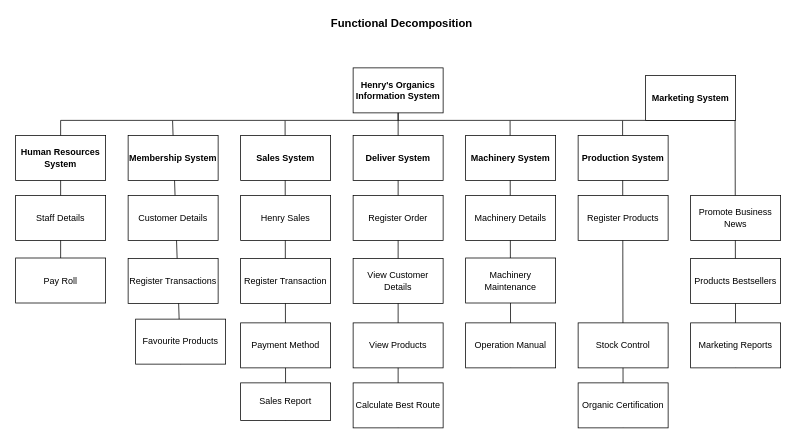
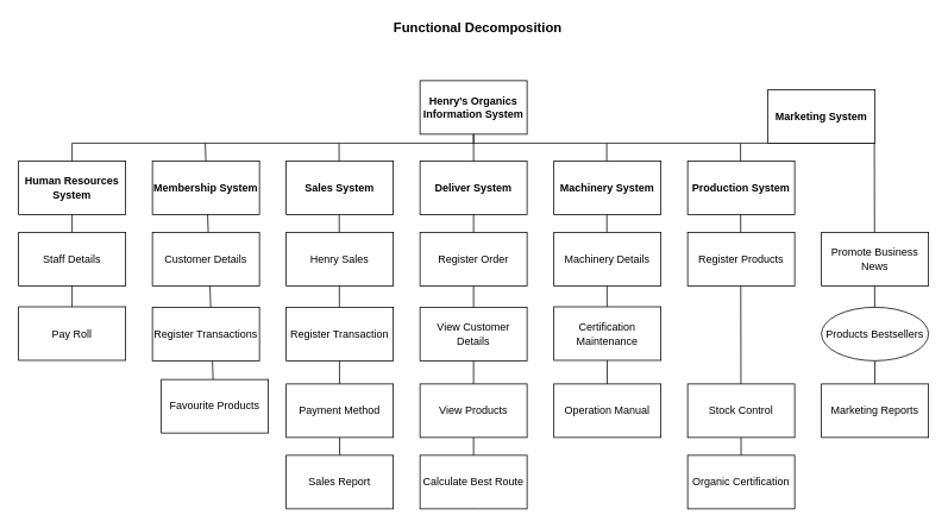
- <mxCell id="34" value="Machinery Maintenance" style="rounded=0;whiteSpace=wrap;html=1;" vertex="1" parent="1"><mxGeometry x="620" y="343.5" width="120" height="60" as="geometry" /></mxCell>
+ <mxCell id="34" value="Certification Maintenance" style="rounded=0;whiteSpace=wrap;html=1;" vertex="1" parent="1"><mxGeometry x="620" y="343.5" width="120" height="60" as="geometry" /></mxCell>
- <mxCell id="40" value="Products Bestsellers" style="rounded=0;whiteSpace=wrap;html=1;" vertex="1" parent="1"><mxGeometry x="920" y="344" width="120" height="60" as="geometry" /></mxCell>
+ <mxCell id="40" value="Products Bestsellers" style="ellipse;whiteSpace=wrap;html=1;" vertex="1" parent="1"><mxGeometry x="920" y="344" width="120" height="60" as="geometry" /></mxCell>
- <mxCell id="28" value="Sales Report" style="rounded=0;whiteSpace=wrap;html=1;" vertex="1" parent="1"><mxGeometry x="320" y="510" width="120" height="50" as="geometry" /></mxCell>
+ <mxCell id="28" value="Sales Report" style="rounded=0;whiteSpace=wrap;html=1;" vertex="1" parent="1"><mxGeometry x="320" y="510" width="120" height="60" as="geometry" /></mxCell>
